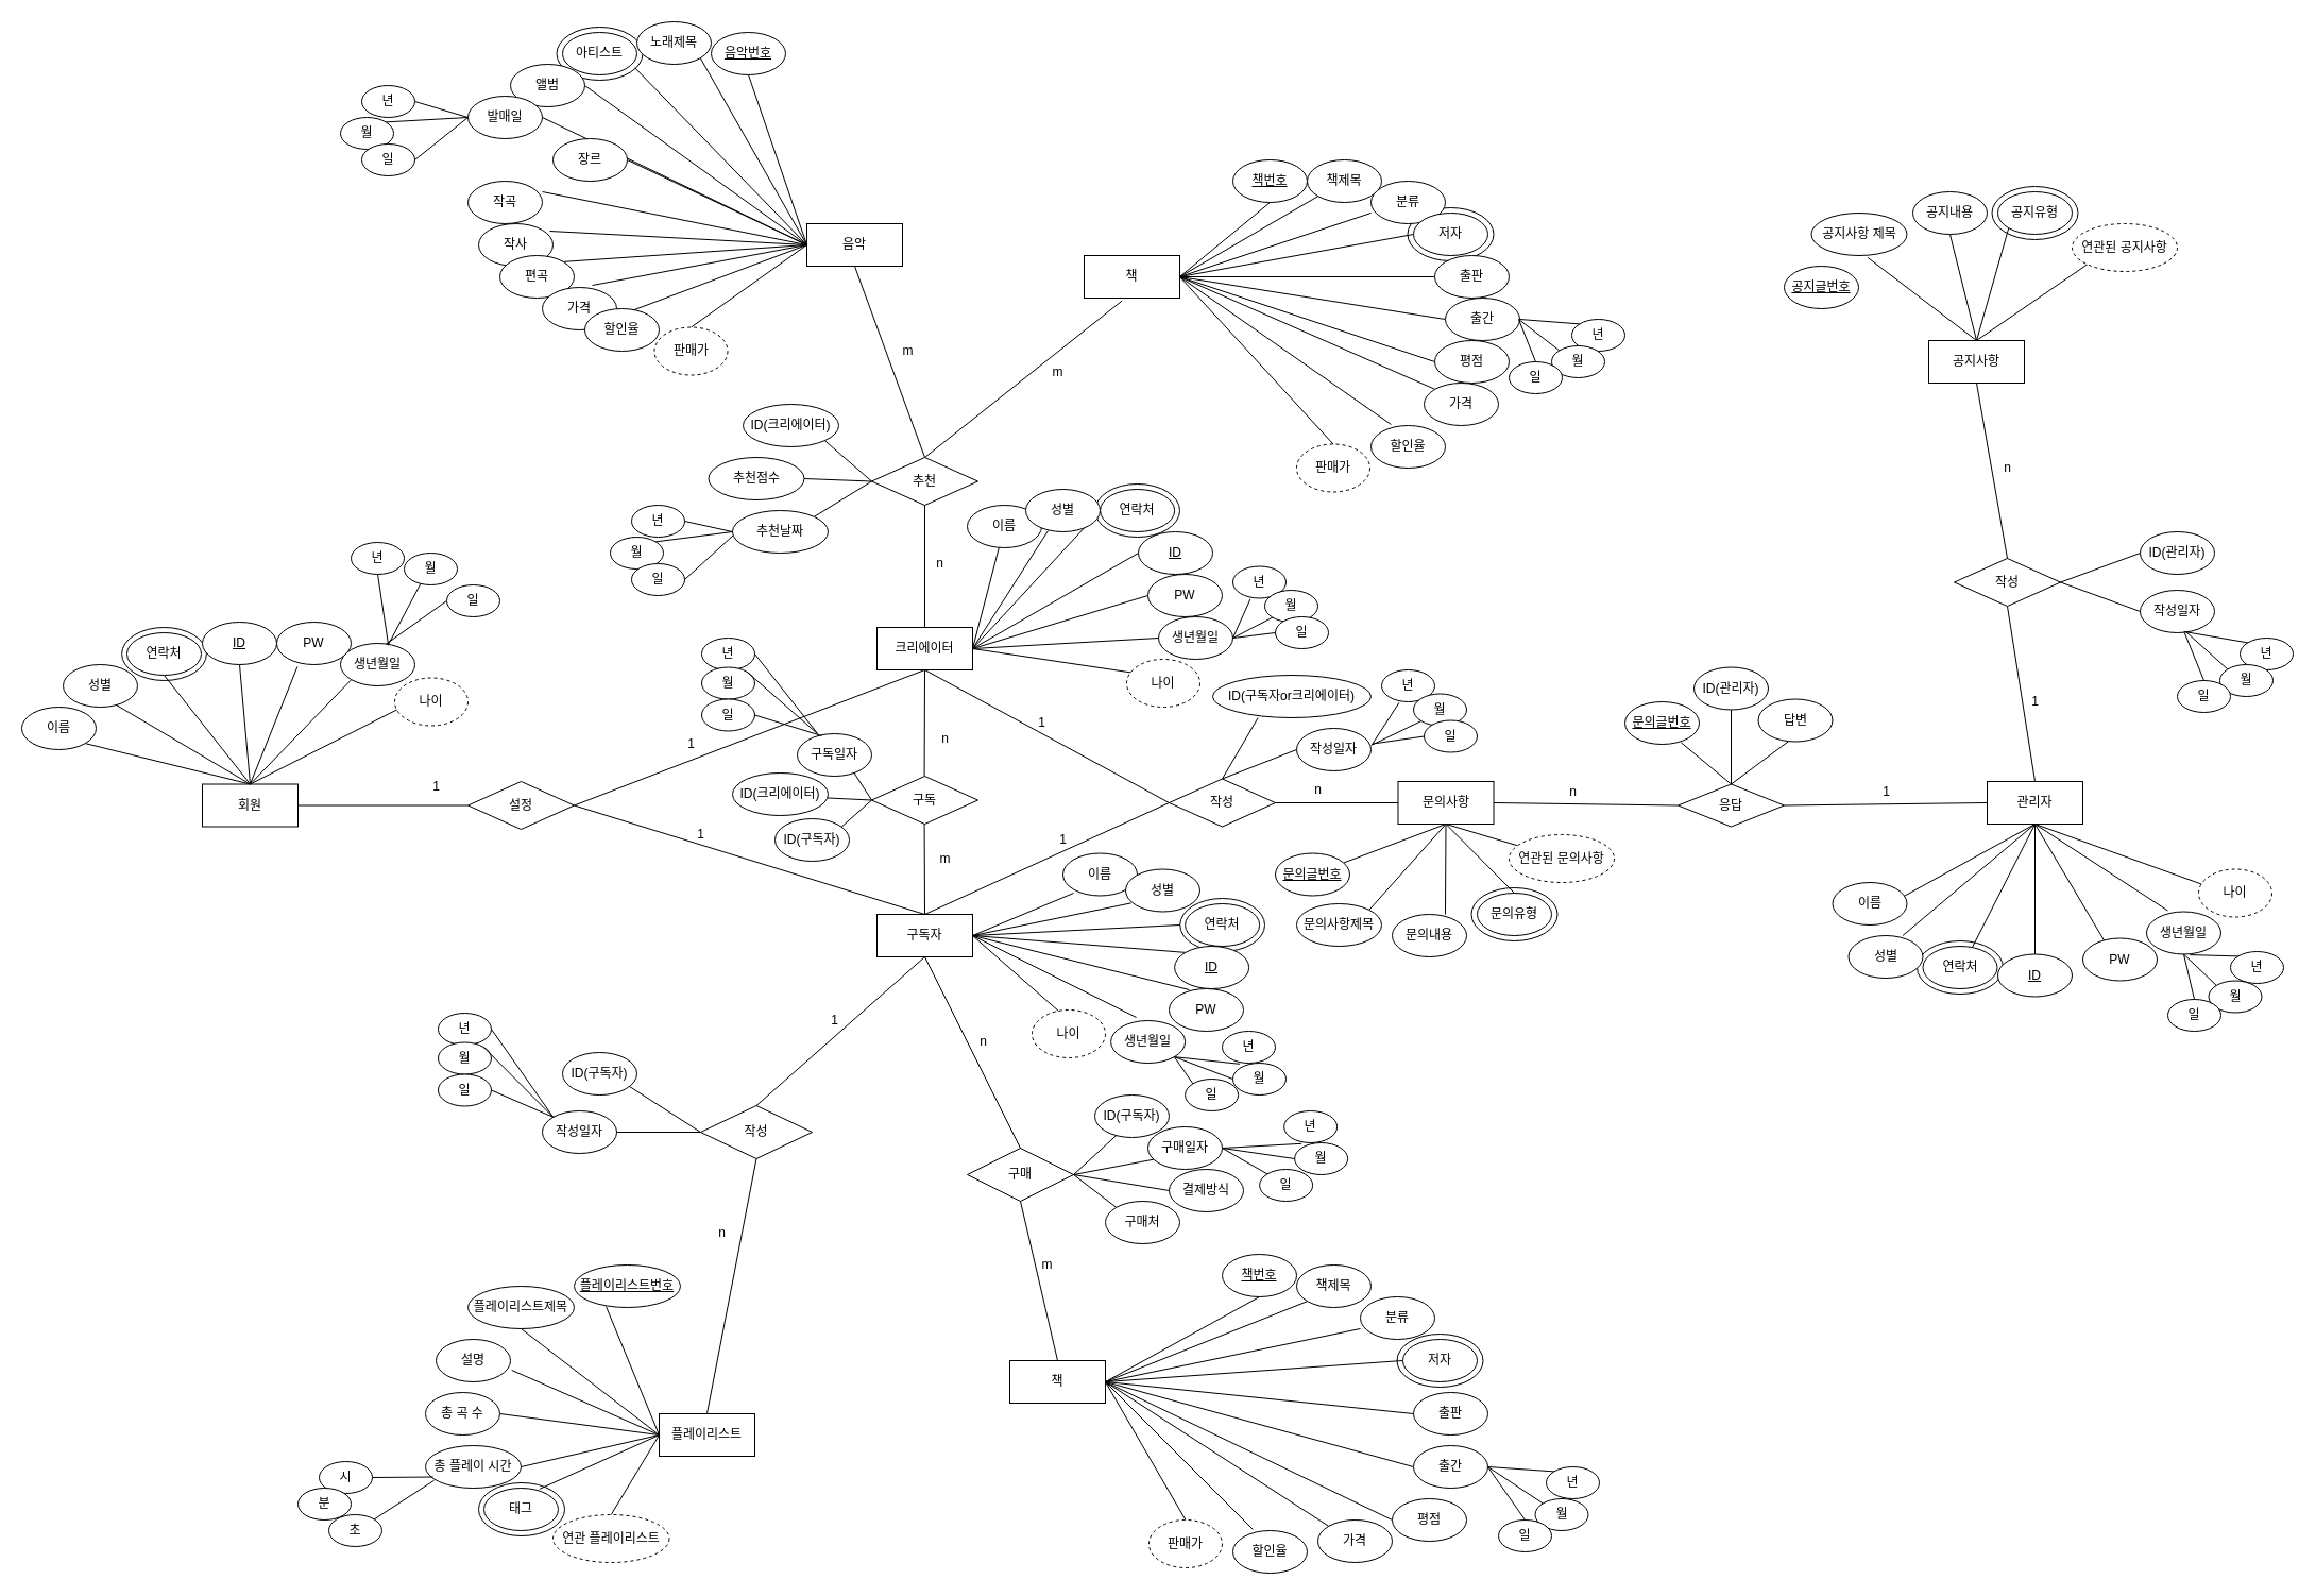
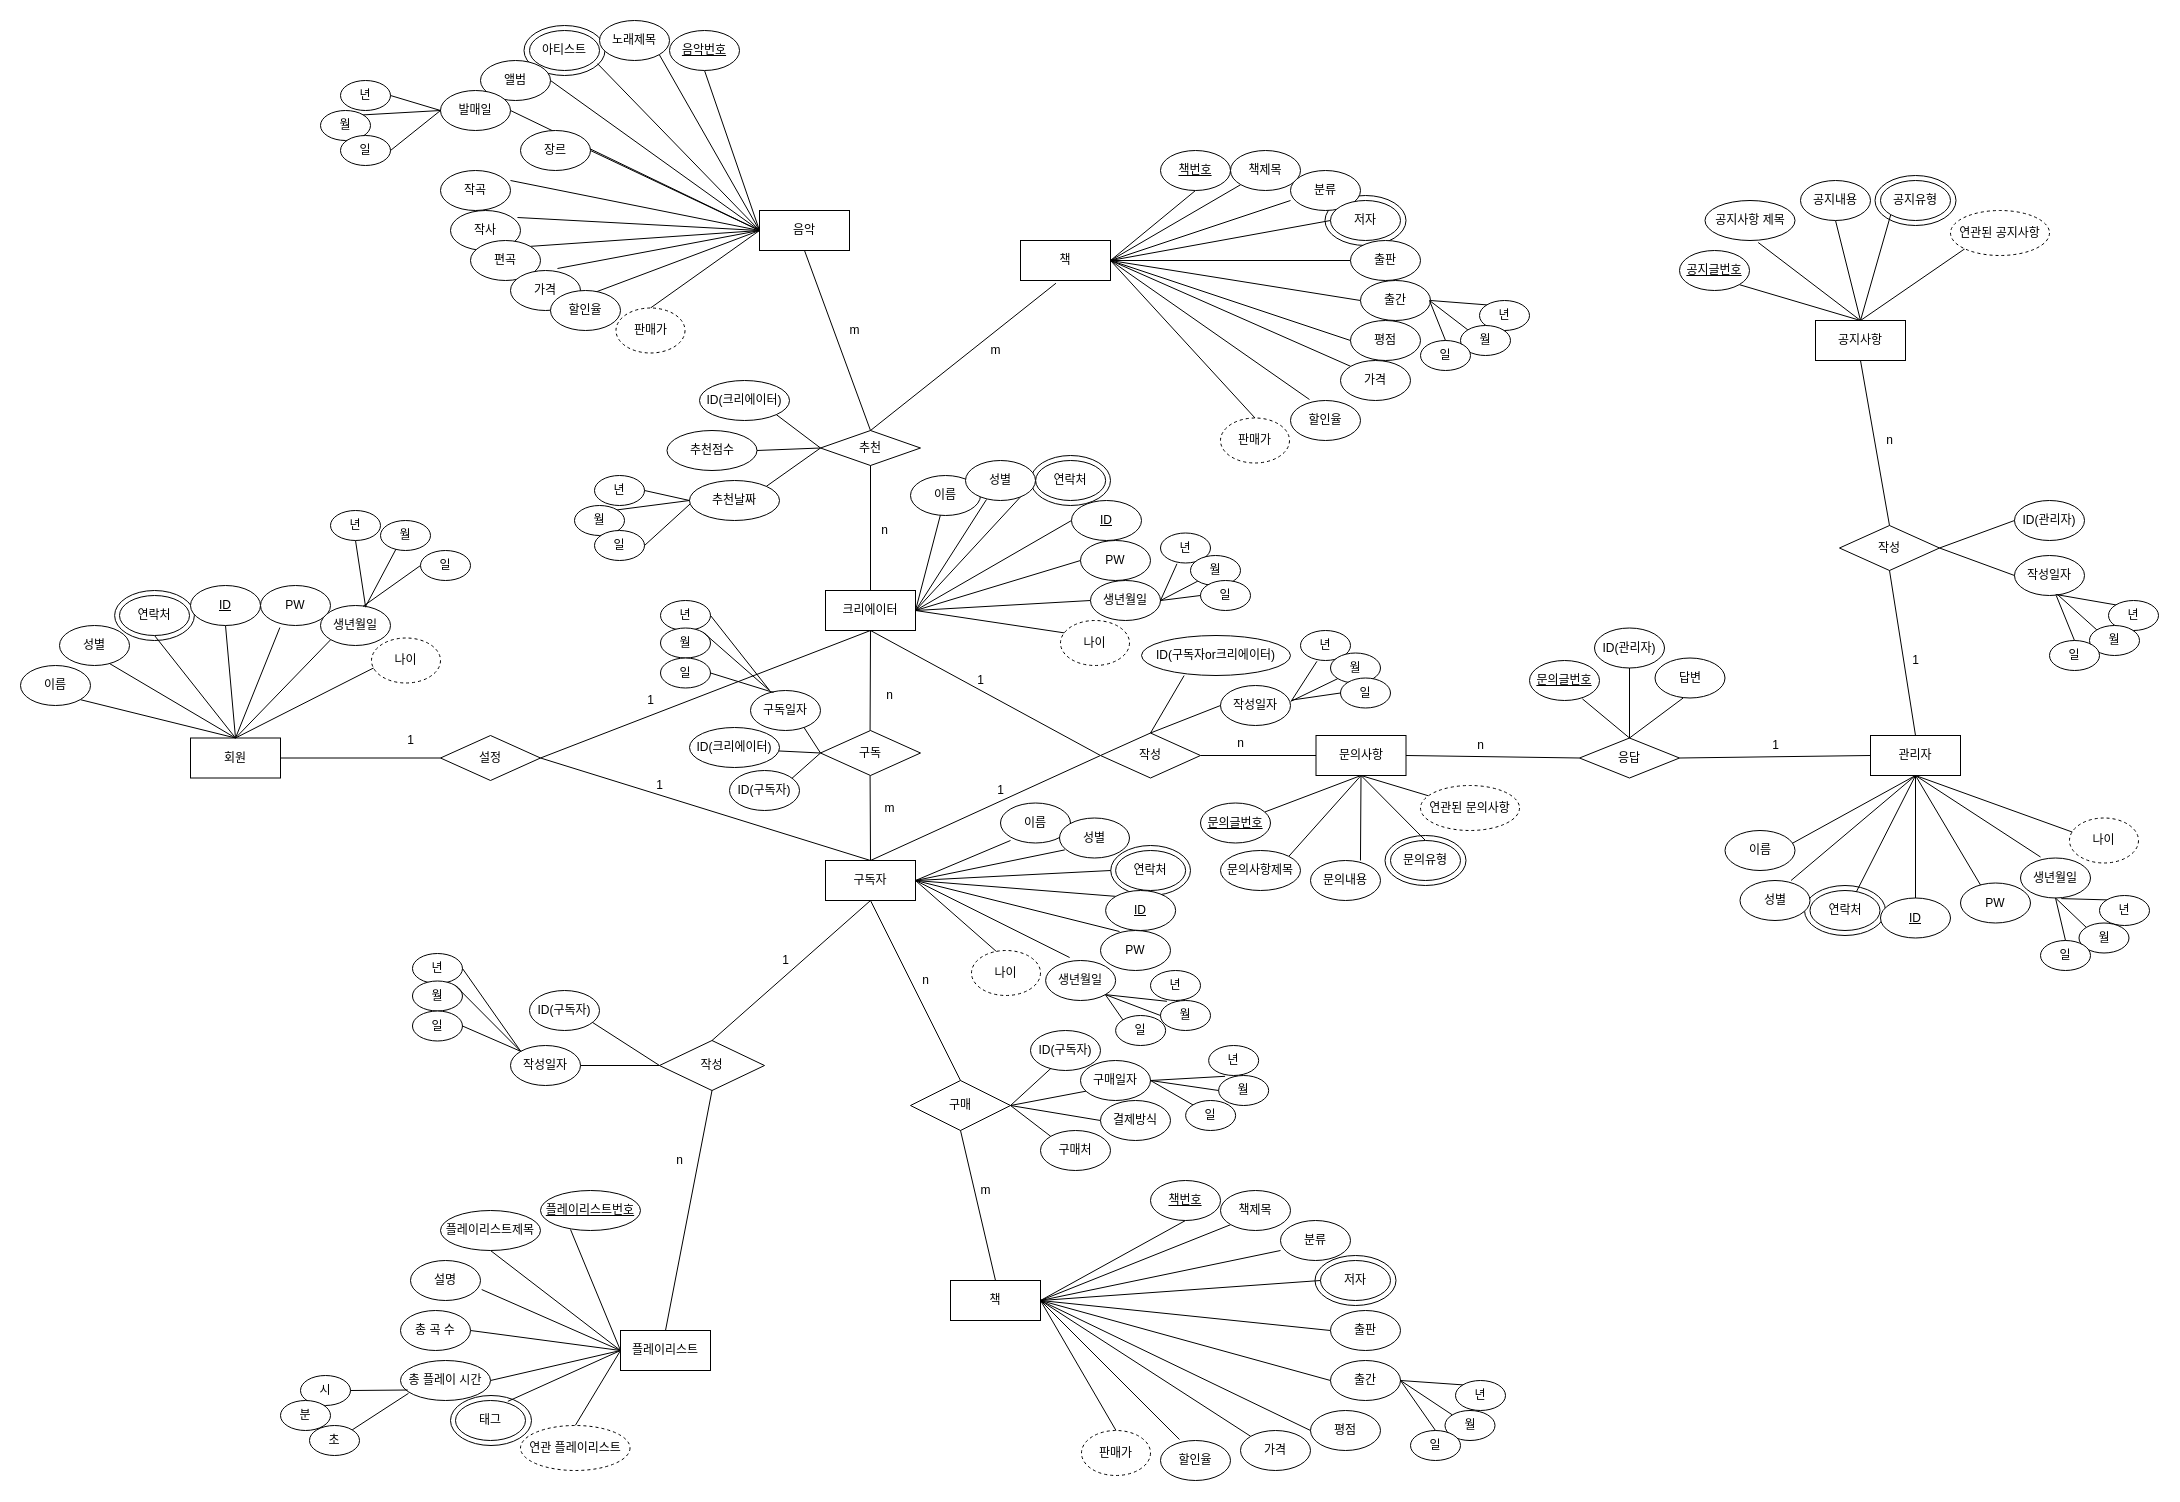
+ <mxCell id="152" value="" style="endArrow=none;html=1;rounded=0;exitX=0.5;exitY=0;exitDx=0;exitDy=0;entryX=1;entryY=1;entryDx=0;entryDy=0;" parent="1" source="17" target="157" edge="1"><mxGeometry width="50" height="50" relative="1" as="geometry"><mxPoint x="1885" y="315" as="sourcePoint" /><mxPoint x="1725" y="300" as="targetPoint" /></mxGeometry></mxCell>
- <mxCell id="25" value="추천" style="rhombus;whiteSpace=wrap;html=1;" parent="1" vertex="1"><mxGeometry x="820" y="430" width="100" height="45" as="geometry" /></mxCell>
+ <mxCell id="25" value="추천" style="rhombus;whiteSpace=wrap;html=1;" parent="1" vertex="1"><mxGeometry x="820" y="430" width="100" height="35" as="geometry" /></mxCell>
